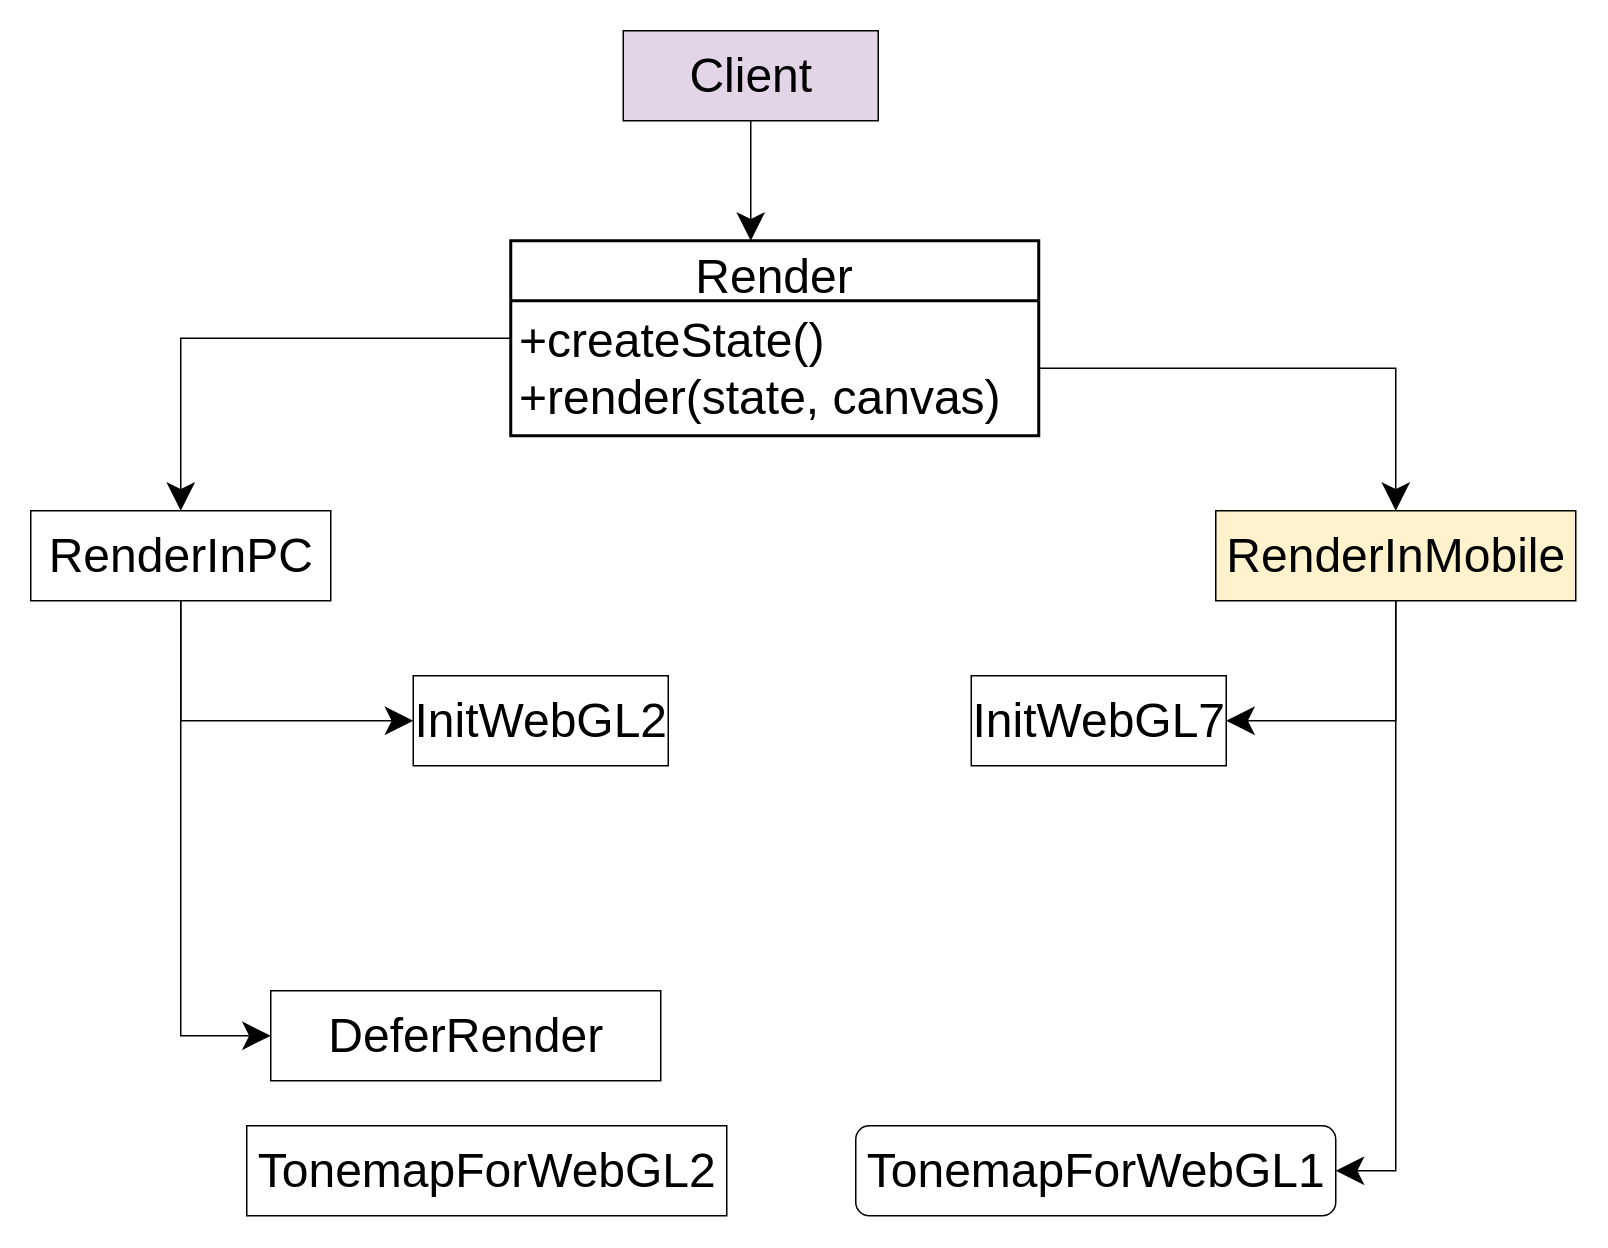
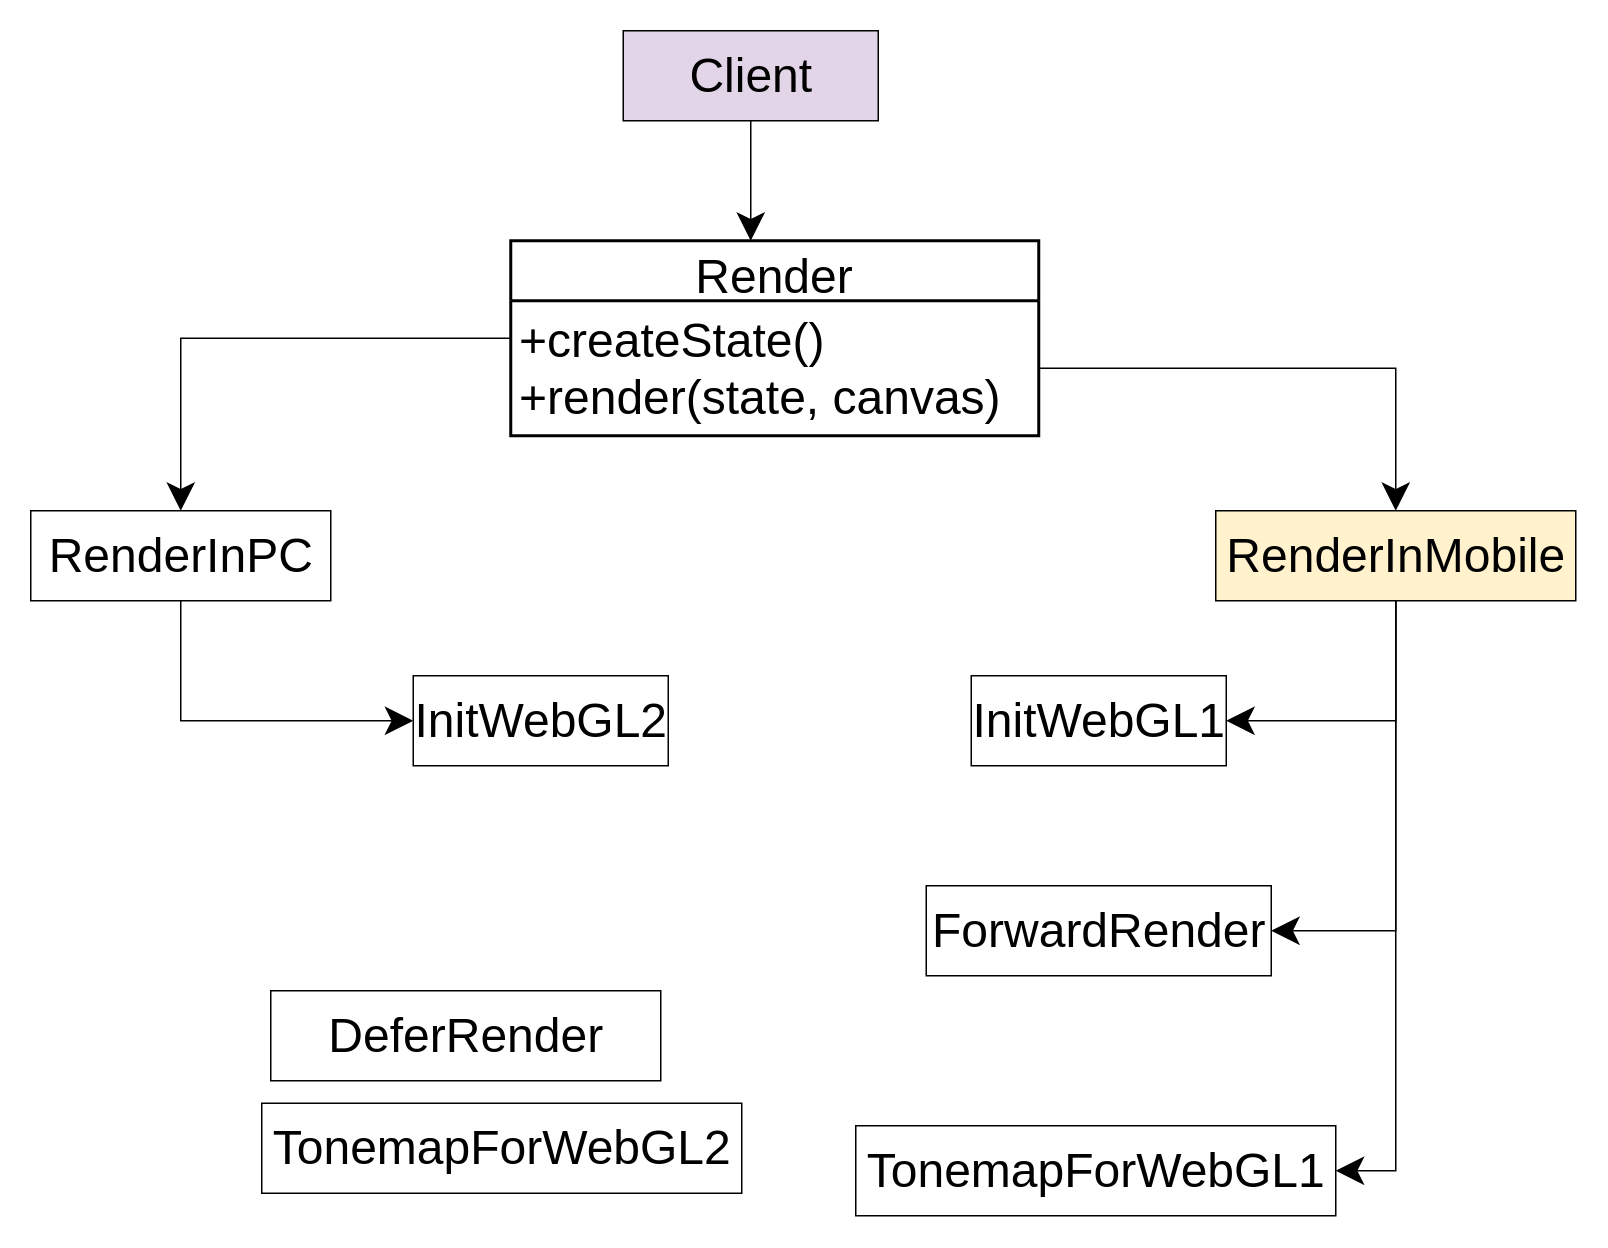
- <mxCell id="13" value="InitWebGL7" style="html=1;fontSize=32;" parent="1" vertex="1"><mxGeometry x="647" y="450" width="170" height="60" as="geometry" /></mxCell>
+ <mxCell id="13" value="InitWebGL1" style="html=1;fontSize=32;" parent="1" vertex="1"><mxGeometry x="647" y="450" width="170" height="60" as="geometry" /></mxCell>
- <mxCell id="2" style="edgeStyle=orthogonalEdgeStyle;rounded=0;orthogonalLoop=1;jettySize=auto;html=1;entryX=0;entryY=0.5;entryDx=0;entryDy=0;exitX=0.5;exitY=1;exitDx=0;exitDy=0;endSize=16;startSize=16;" parent="1" source="4" target="5" edge="1"><mxGeometry relative="1" as="geometry" /></mxCell>
+ <mxCell id="12" value="ForwardRender" style="html=1;fontSize=32;" parent="1" vertex="1"><mxGeometry x="617" y="590" width="230" height="60" as="geometry" /></mxCell>
+ <mxCell id="8" style="edgeStyle=orthogonalEdgeStyle;rounded=0;orthogonalLoop=1;jettySize=auto;html=1;entryX=1;entryY=0.5;entryDx=0;entryDy=0;endSize=16;startSize=16;" parent="1" source="11" target="12" edge="1"><mxGeometry relative="1" as="geometry" /></mxCell>
- <mxCell id="6" value="TonemapForWebGL2" style="html=1;fontSize=32;" parent="1" vertex="1"><mxGeometry x="164" y="750" width="320" height="60" as="geometry" /></mxCell>
+ <mxCell id="6" value="TonemapForWebGL2" style="html=1;fontSize=32;" parent="1" vertex="1"><mxGeometry x="174" y="735" width="320" height="60" as="geometry" /></mxCell>
- <mxCell id="14" value="TonemapForWebGL1" style="html=1;fontSize=32;rounded=1;" parent="1" vertex="1"><mxGeometry x="570" y="750" width="320" height="60" as="geometry" /></mxCell>
+ <mxCell id="14" value="TonemapForWebGL1" style="html=1;fontSize=32;" parent="1" vertex="1"><mxGeometry x="570" y="750" width="320" height="60" as="geometry" /></mxCell>
